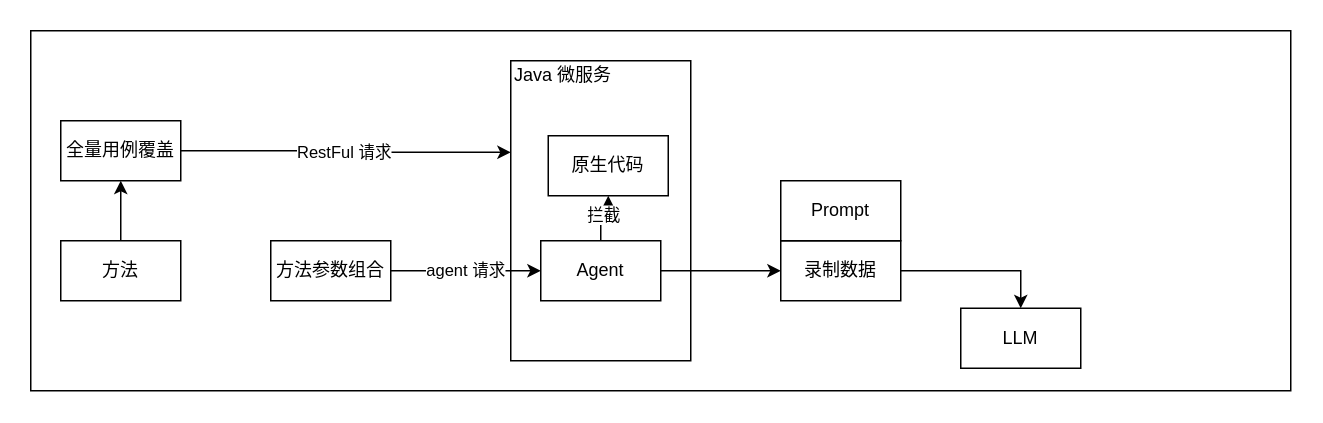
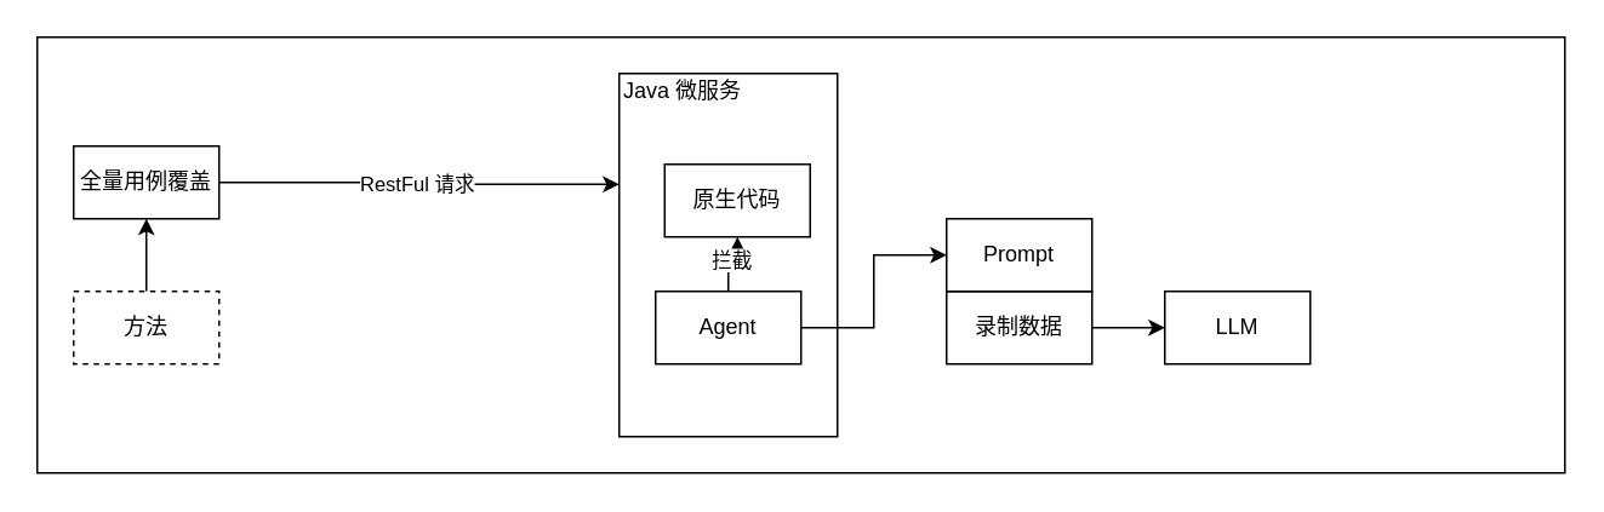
- <mxCell id="9" value="方法" style="rounded=0;whiteSpace=wrap;html=1;" vertex="1" parent="1"><mxGeometry x="40" y="160" width="80" height="40" as="geometry" /></mxCell>
+ <mxCell id="9" value="方法" style="rounded=0;whiteSpace=wrap;html=1;dashed=1;" vertex="1" parent="1"><mxGeometry x="40" y="160" width="80" height="40" as="geometry" /></mxCell>
- <mxCell id="11" value="方法参数组合" style="rounded=0;whiteSpace=wrap;html=1;" vertex="1" parent="1"><mxGeometry x="180" y="160" width="80" height="40" as="geometry" /></mxCell>
- <mxCell id="10" value="agent 请求" style="edgeStyle=orthogonalEdgeStyle;rounded=0;orthogonalLoop=1;jettySize=auto;html=1;entryX=0;entryY=0.5;entryDx=0;entryDy=0;" edge="1" parent="1" source="11" target="7"><mxGeometry relative="1" as="geometry" /></mxCell>
- <mxCell id="6" style="edgeStyle=orthogonalEdgeStyle;rounded=0;orthogonalLoop=1;jettySize=auto;html=1;entryX=0;entryY=0.5;entryDx=0;entryDy=0;" edge="1" parent="1" source="7" target="18"><mxGeometry relative="1" as="geometry" /></mxCell>
+ <mxCell id="6" style="edgeStyle=orthogonalEdgeStyle;rounded=0;orthogonalLoop=1;jettySize=auto;html=1;" edge="1" parent="1" source="7" target="20"><mxGeometry relative="1" as="geometry" /></mxCell>
- <mxCell id="19" value="LLM" style="rounded=0;whiteSpace=wrap;html=1;" vertex="1" parent="1"><mxGeometry x="640" y="205" width="80" height="40" as="geometry" /></mxCell>
+ <mxCell id="19" value="LLM" style="rounded=0;whiteSpace=wrap;html=1;" vertex="1" parent="1"><mxGeometry x="640" y="160" width="80" height="40" as="geometry" /></mxCell>
